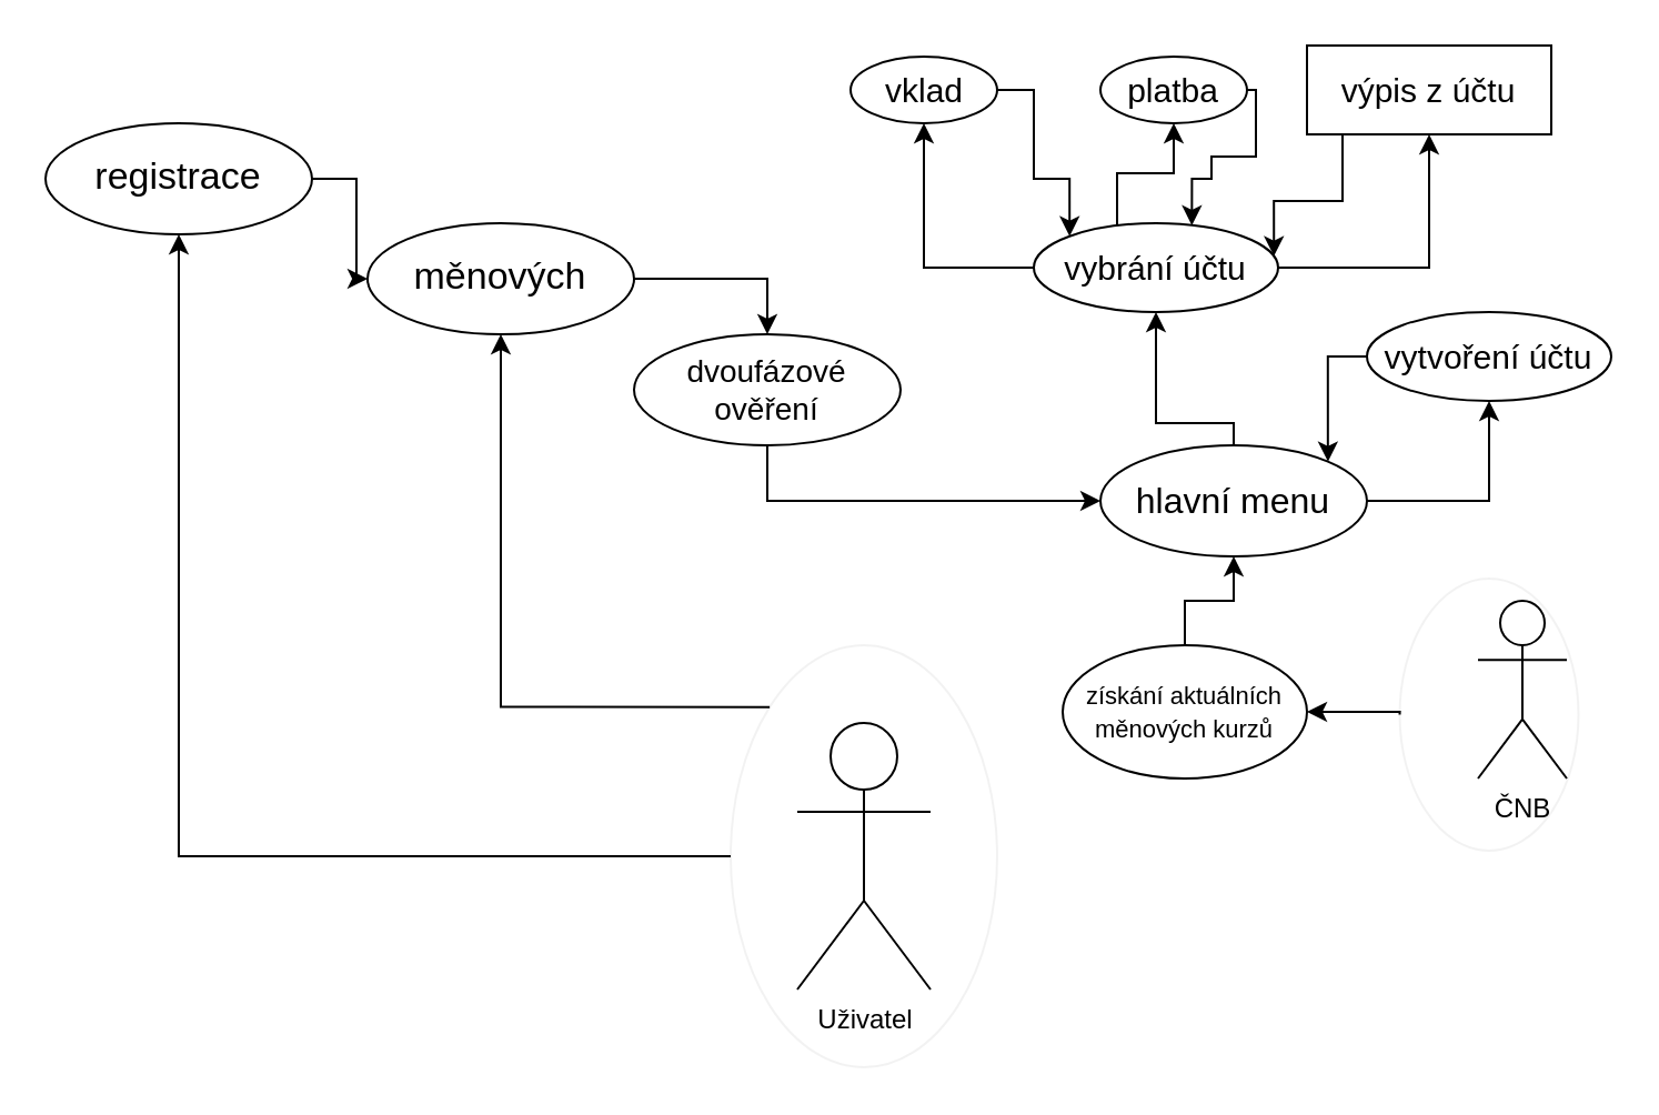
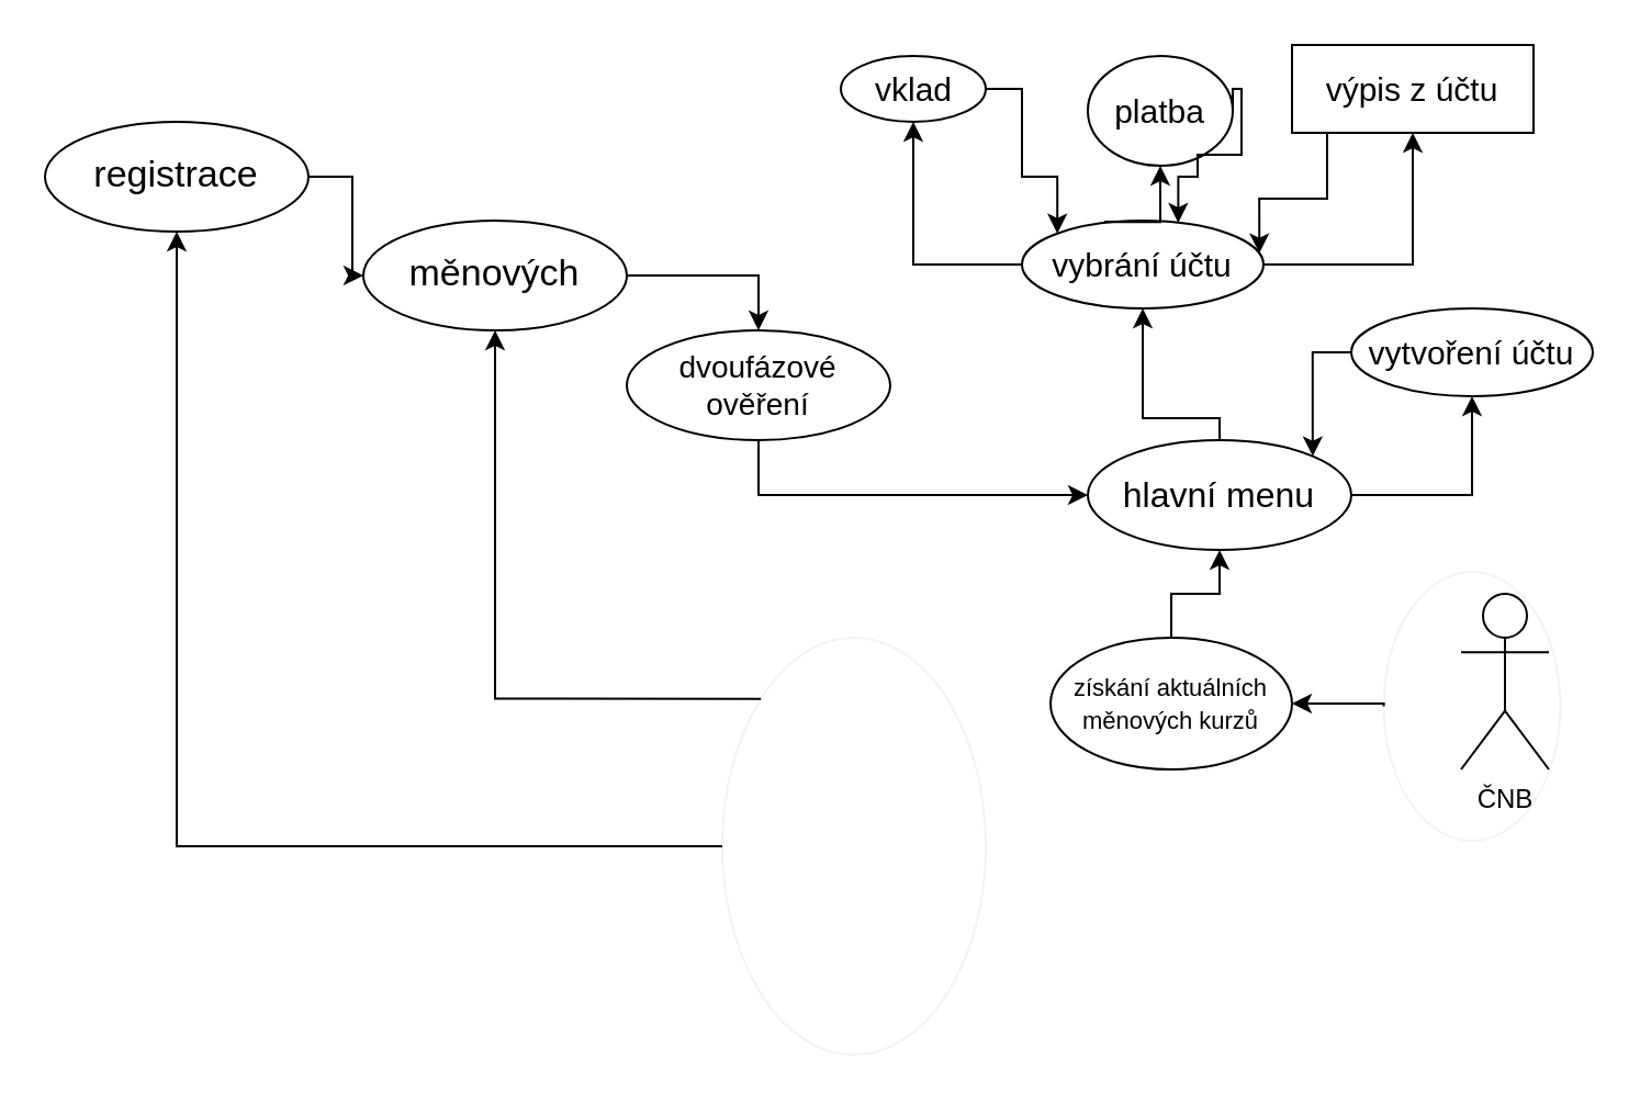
- <mxCell id="15" value="&lt;font style=&quot;font-size: 15px;&quot;&gt;platba&lt;/font&gt;" style="ellipse;whiteSpace=wrap;html=1;fillColor=none;" parent="1" vertex="1"><mxGeometry x="495" y="25" width="66" height="30" as="geometry" /></mxCell>
+ <mxCell id="15" value="&lt;font style=&quot;font-size: 15px;&quot;&gt;platba&lt;/font&gt;" style="ellipse;whiteSpace=wrap;html=1;fillColor=none;" parent="1" vertex="1"><mxGeometry x="495" y="25" width="66" height="50" as="geometry" /></mxCell>
- <mxCell id="4" value="Uživatel" style="shape=umlActor;verticalLabelPosition=bottom;verticalAlign=top;html=1;outlineConnect=0;fillColor=none;" parent="1" vertex="1"><mxGeometry x="358.5" y="325" width="60" height="120" as="geometry" /></mxCell>
